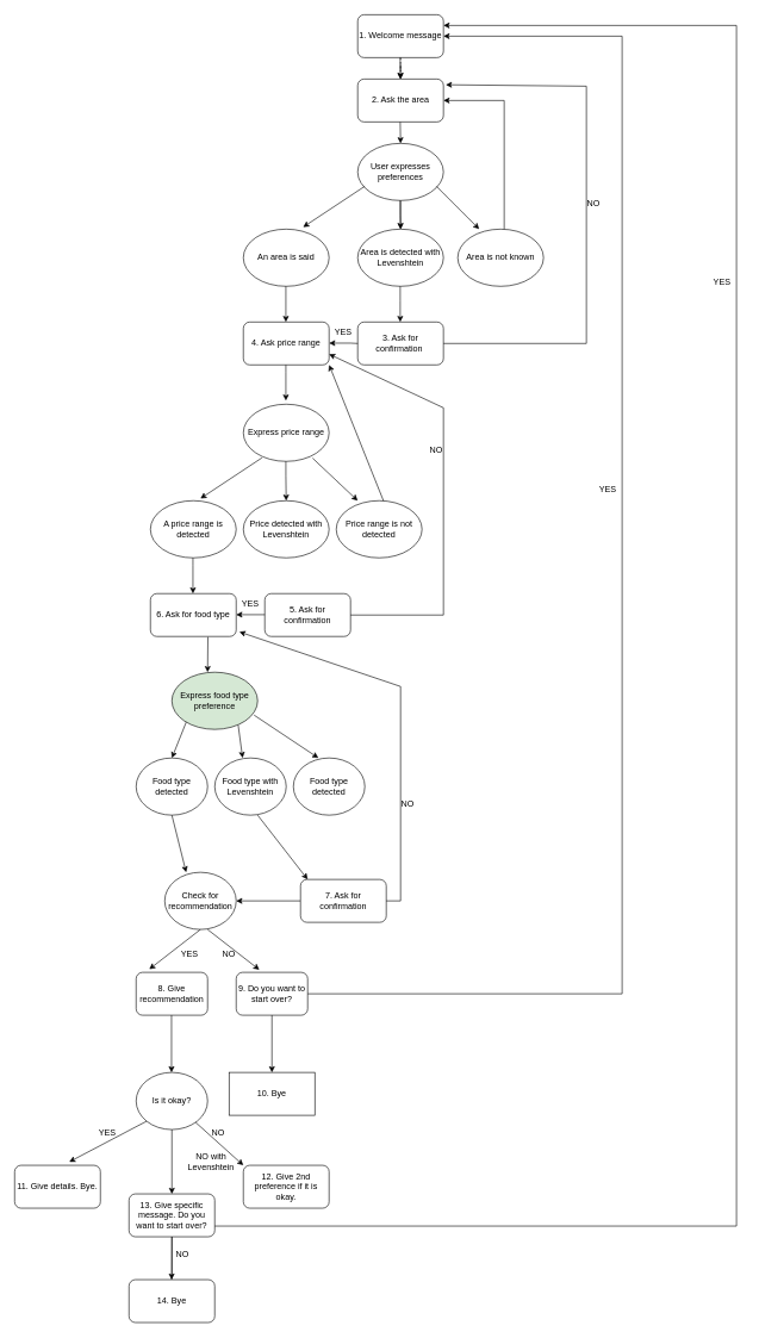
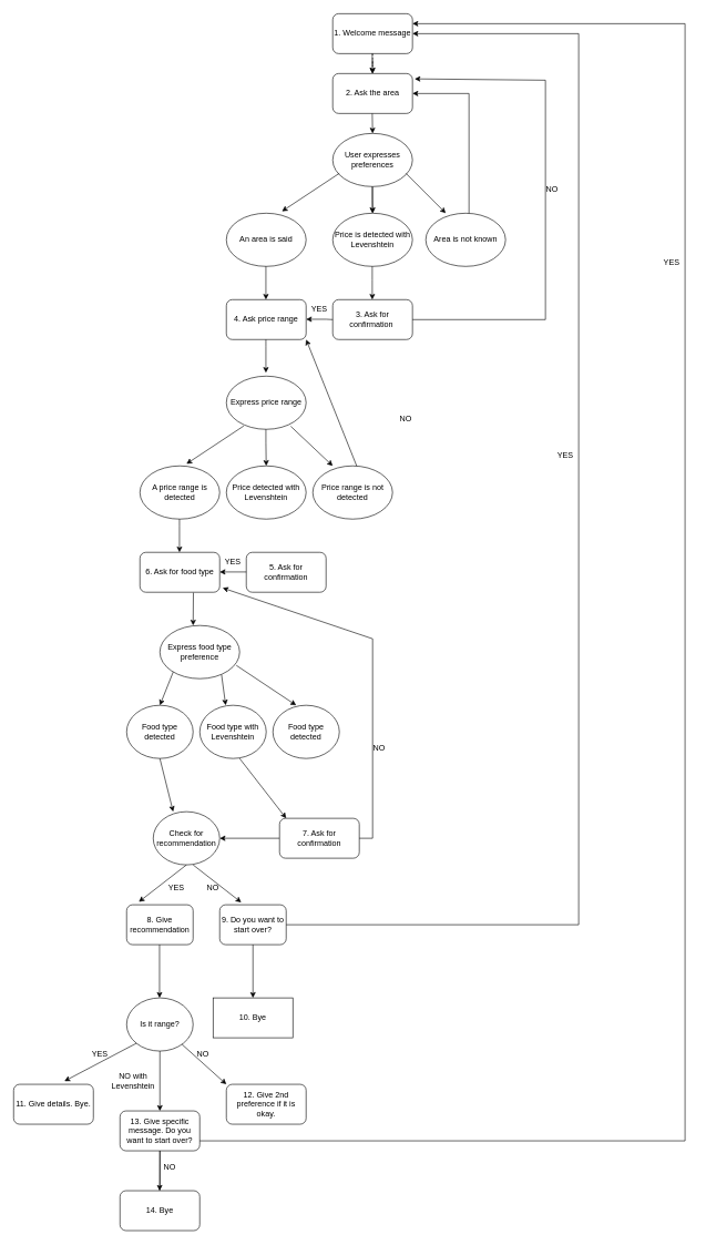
- <mxCell id="13" value="Area is detected with Levenshtein" style="ellipse;whiteSpace=wrap;html=1;" vertex="1" parent="1"><mxGeometry x="500" y="320" width="120" height="80" as="geometry" /></mxCell>
+ <mxCell id="13" value="Price is detected with Levenshtein" style="ellipse;whiteSpace=wrap;html=1;" vertex="1" parent="1"><mxGeometry x="500" y="320" width="120" height="80" as="geometry" /></mxCell>
- <mxCell id="38" value="" style="endArrow=classic;html=1;rounded=0;exitX=1;exitY=0.5;exitDx=0;exitDy=0;entryX=1;entryY=0.75;entryDx=0;entryDy=0;" edge="1" parent="1" source="34" target="16"><mxGeometry width="50" height="50" relative="1" as="geometry"><mxPoint x="640" y="860" as="sourcePoint" /><mxPoint x="640" y="680" as="targetPoint" /><Array as="points"><mxPoint x="620" y="860" /><mxPoint x="620" y="570" /></Array></mxGeometry></mxCell>
- <mxCell id="40" value="Express food type preference" style="ellipse;whiteSpace=wrap;html=1;fillColor=#d5e8d4;" vertex="1" parent="1"><mxGeometry x="240" y="940" width="120" height="80" as="geometry" /></mxCell>
+ <mxCell id="40" value="Express food type preference" style="ellipse;whiteSpace=wrap;html=1;" vertex="1" parent="1"><mxGeometry x="240" y="940" width="120" height="80" as="geometry" /></mxCell>
- <mxCell id="66" value="Is it okay?" style="ellipse;whiteSpace=wrap;html=1;" vertex="1" parent="1"><mxGeometry x="190" y="1500" width="100" height="80" as="geometry" /></mxCell>
+ <mxCell id="66" value="Is it range?" style="ellipse;whiteSpace=wrap;html=1;" vertex="1" parent="1"><mxGeometry x="190" y="1500" width="100" height="80" as="geometry" /></mxCell>
- <mxCell id="80" value="NO with Levenshtein" style="text;html=1;strokeColor=none;fillColor=none;align=center;verticalAlign=middle;whiteSpace=wrap;rounded=0;" vertex="1" parent="1"><mxGeometry x="265" y="1610" width="60" height="30" as="geometry" /></mxCell>
+ <mxCell id="80" value="NO with Levenshtein" style="text;html=1;strokeColor=none;fillColor=none;align=center;verticalAlign=middle;whiteSpace=wrap;rounded=0;" vertex="1" parent="1"><mxGeometry x="170" y="1610" width="60" height="30" as="geometry" /></mxCell>
